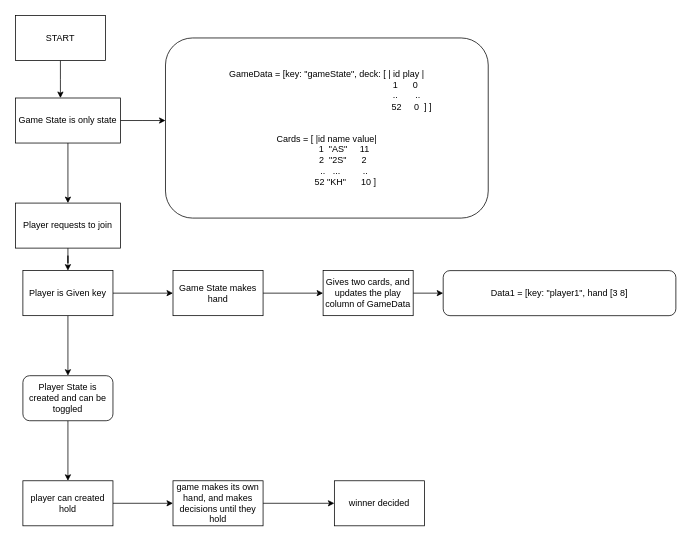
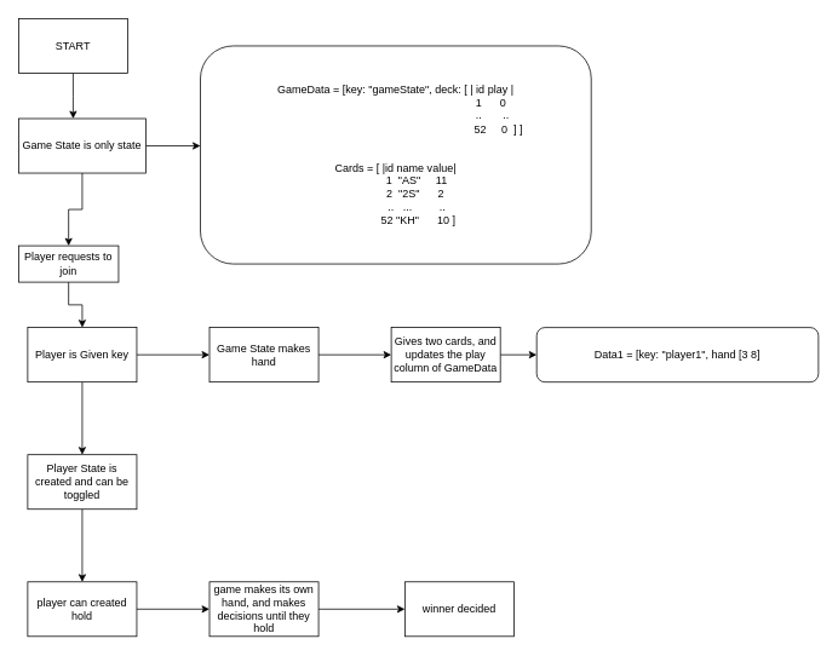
- <mxCell id="9" value="Player requests to join" style="rounded=0;whiteSpace=wrap;html=1;" vertex="1" parent="1"><mxGeometry x="20" y="270" width="140" height="60" as="geometry" /></mxCell>
+ <mxCell id="9" value="Player requests to join" style="rounded=0;whiteSpace=wrap;html=1;" vertex="1" parent="1"><mxGeometry x="20" y="270" width="110" height="40" as="geometry" /></mxCell>
- <mxCell id="14" value="Player State is created and can be toggled" style="whiteSpace=wrap;html=1;rounded=1;" vertex="1" parent="1"><mxGeometry x="30" y="500" width="120" height="60" as="geometry" /></mxCell>
+ <mxCell id="14" value="Player State is created and can be toggled" style="whiteSpace=wrap;html=1;rounded=0;" vertex="1" parent="1"><mxGeometry x="30" y="500" width="120" height="60" as="geometry" /></mxCell>
